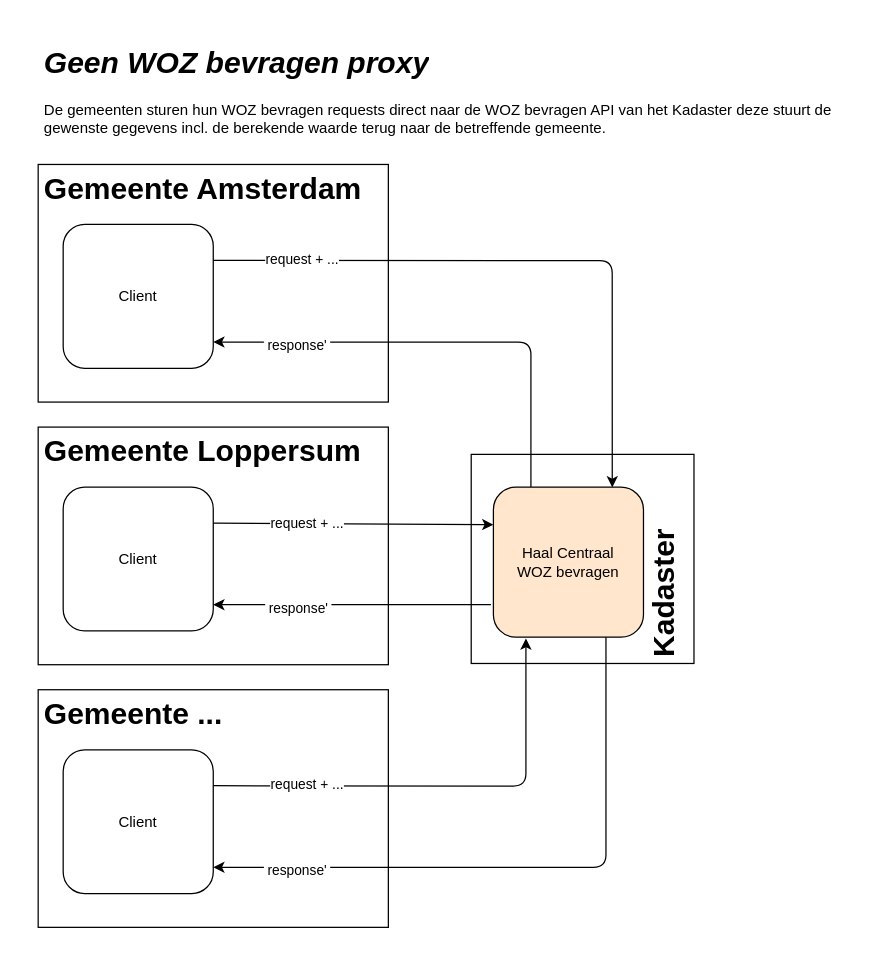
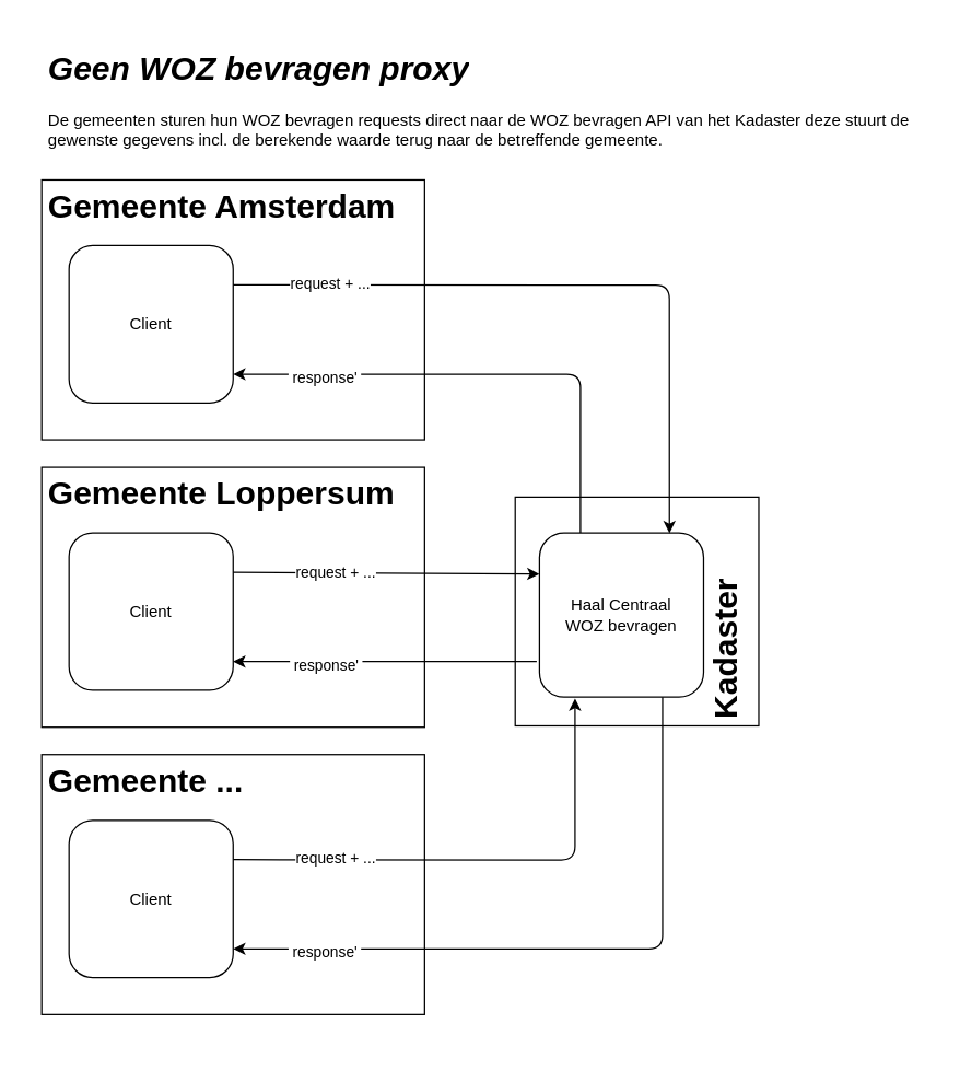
- <mxCell id="8" value="Haal Centraal&lt;br&gt;WOZ bevragen" style="rounded=1;whiteSpace=wrap;html=1;fillColor=#ffe6cc;" parent="1" vertex="1"><mxGeometry x="394" y="389" width="120" height="120" as="geometry" /></mxCell>
+ <mxCell id="8" value="Haal Centraal&lt;br&gt;WOZ bevragen" style="rounded=1;whiteSpace=wrap;html=1;" parent="1" vertex="1"><mxGeometry x="394" y="389" width="120" height="120" as="geometry" /></mxCell>
